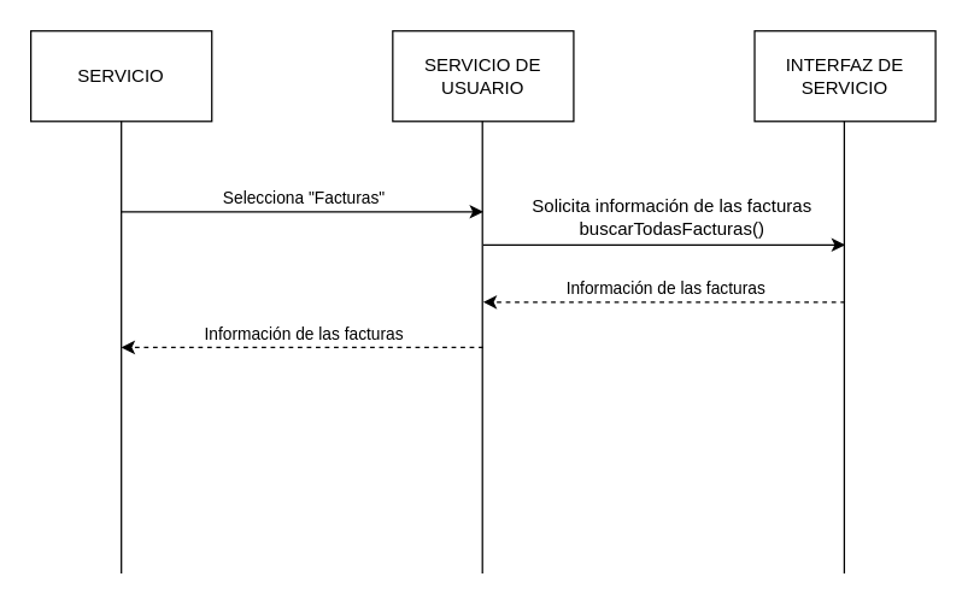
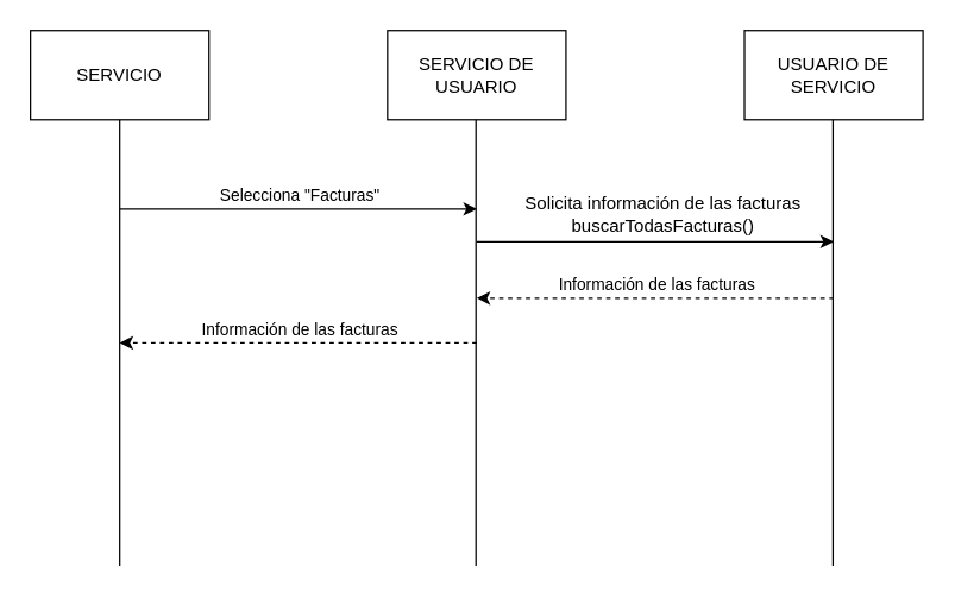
- <mxCell id="4" value="INTERFAZ DE SERVICIO" style="rounded=0;whiteSpace=wrap;html=1;" parent="1" vertex="1"><mxGeometry x="500" y="20" width="120" height="60" as="geometry" /></mxCell>
+ <mxCell id="4" value="USUARIO DE SERVICIO" style="rounded=0;whiteSpace=wrap;html=1;" parent="1" vertex="1"><mxGeometry x="500" y="20" width="120" height="60" as="geometry" /></mxCell>
